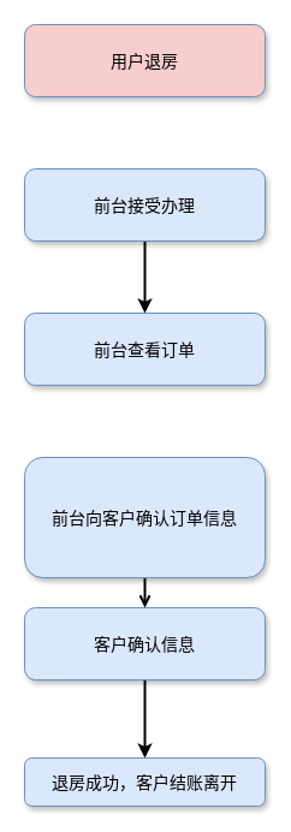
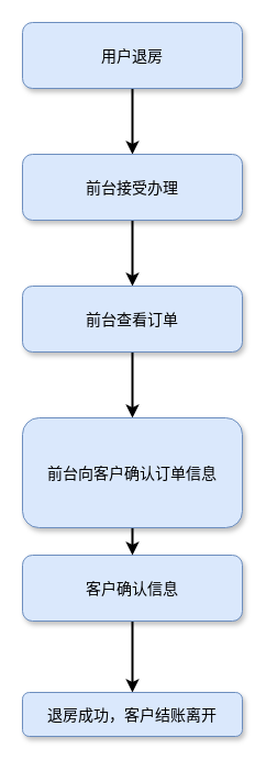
- <mxCell id="3" value="用户退房" style="rounded=1;fillColor=#f8cecc;strokeColor=#6c8ebf;shadow=1;fontStyle=0;fontSize=14;" vertex="1" parent="1"><mxGeometry x="20" y="20" width="200" height="60" as="geometry" /></mxCell>
+ <mxCell id="3" value="用户退房" style="rounded=1;fillColor=#dae8fc;strokeColor=#6c8ebf;shadow=1;fontStyle=0;fontSize=14;" vertex="1" parent="1"><mxGeometry x="20" y="20" width="200" height="60" as="geometry" /></mxCell>
+ <mxCell id="2" style="edgeStyle=orthogonalEdgeStyle;rounded=0;orthogonalLoop=1;jettySize=auto;html=1;exitX=0.5;exitY=1;exitDx=0;exitDy=0;strokeWidth=2;" edge="1" parent="1" source="3" target="5"><mxGeometry relative="1" as="geometry" /></mxCell>
+ <mxCell id="9" style="edgeStyle=orthogonalEdgeStyle;rounded=0;orthogonalLoop=1;jettySize=auto;html=1;exitX=0.5;exitY=1;exitDx=0;exitDy=0;entryX=0.5;entryY=0;entryDx=0;entryDy=0;strokeWidth=2;" edge="1" parent="1" source="10" target="12"><mxGeometry relative="1" as="geometry" /></mxCell>
- <mxCell id="11" style="edgeStyle=orthogonalEdgeStyle;rounded=0;orthogonalLoop=1;jettySize=auto;html=1;exitX=0.5;exitY=1;exitDx=0;exitDy=0;strokeWidth=2;endArrow=open;" edge="1" parent="1" source="12" target="7"><mxGeometry relative="1" as="geometry" /></mxCell>
+ <mxCell id="11" style="edgeStyle=orthogonalEdgeStyle;rounded=0;orthogonalLoop=1;jettySize=auto;html=1;exitX=0.5;exitY=1;exitDx=0;exitDy=0;strokeWidth=2;" edge="1" parent="1" source="12" target="7"><mxGeometry relative="1" as="geometry" /></mxCell>
